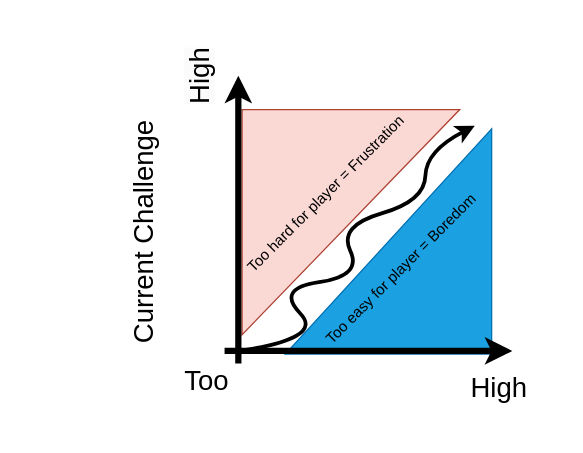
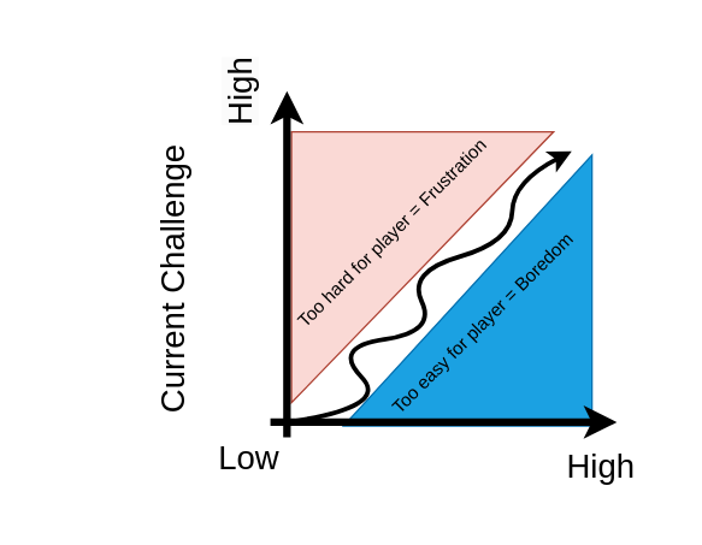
- <mxCell id="11" value="&lt;font style=&quot;font-size: 22px;&quot;&gt;Too&lt;/font&gt;" style="text;html=1;strokeColor=none;fillColor=none;align=center;verticalAlign=middle;whiteSpace=wrap;rounded=0;" vertex="1" parent="1"><mxGeometry x="135" y="290" width="60" height="30" as="geometry" /></mxCell>
+ <mxCell id="11" value="&lt;font style=&quot;font-size: 22px;&quot;&gt;Low&lt;/font&gt;" style="text;html=1;strokeColor=none;fillColor=none;align=center;verticalAlign=middle;whiteSpace=wrap;rounded=0;" vertex="1" parent="1"><mxGeometry x="135" y="290" width="60" height="30" as="geometry" /></mxCell>
